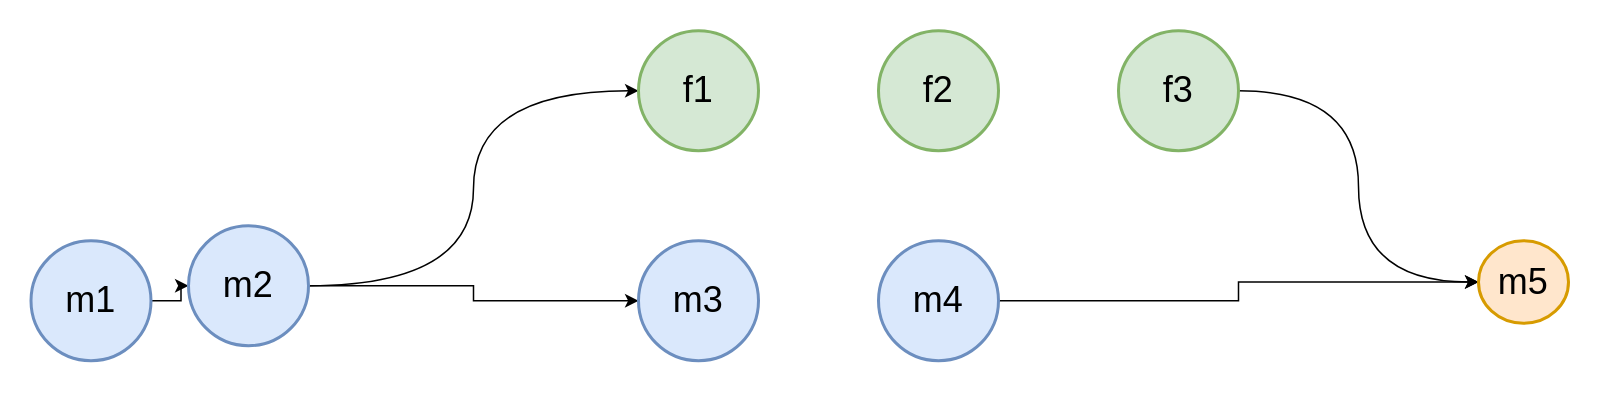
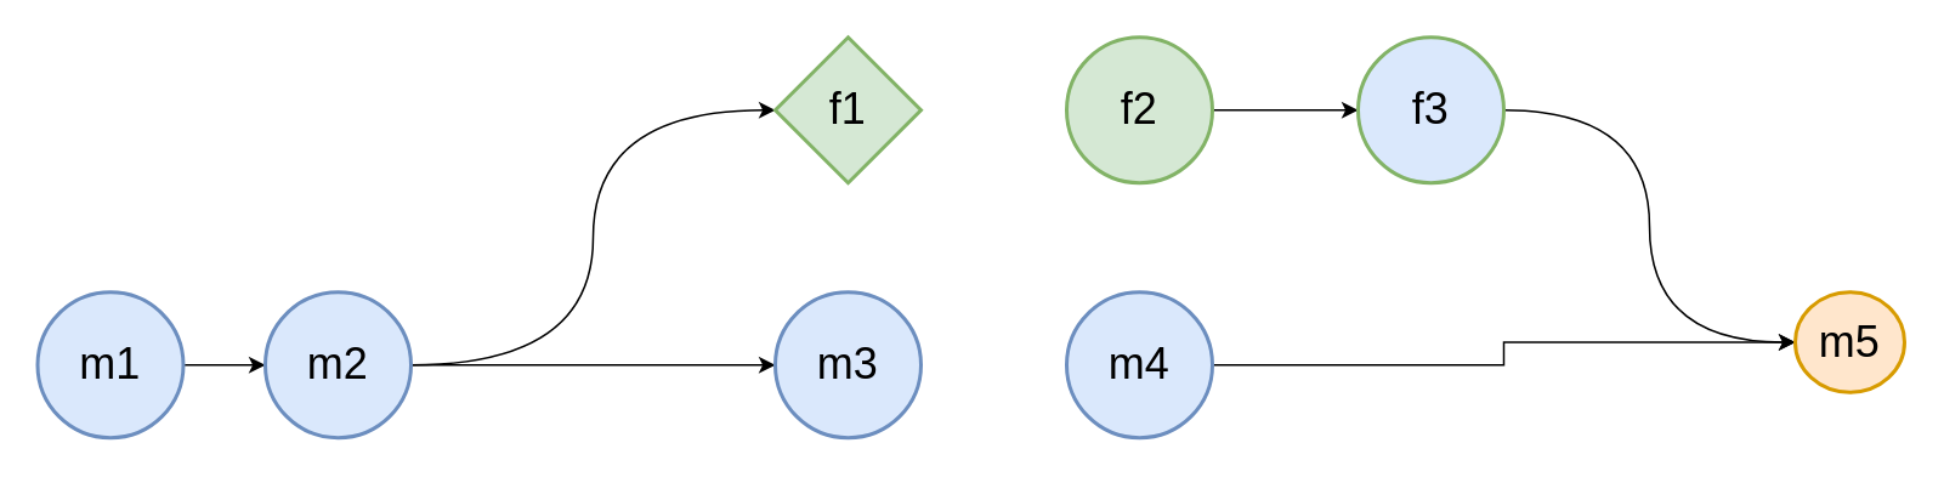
- <mxCell id="8" value="f1" style="ellipse;whiteSpace=wrap;html=1;aspect=fixed;strokeWidth=2;fillColor=#d5e8d4;strokeColor=#82b366;fontSize=24;" vertex="1" parent="1"><mxGeometry x="425" y="20" width="80" height="80" as="geometry" /></mxCell>
+ <mxCell id="8" value="f1" style="rhombus;whiteSpace=wrap;html=1;aspect=fixed;strokeWidth=2;fillColor=#d5e8d4;strokeColor=#82b366;fontSize=24;" vertex="1" parent="1"><mxGeometry x="425" y="20" width="80" height="80" as="geometry" /></mxCell>
+ <mxCell id="11" style="edgeStyle=orthogonalEdgeStyle;rounded=0;orthogonalLoop=1;jettySize=auto;html=1;entryX=0;entryY=0.5;entryDx=0;entryDy=0;" edge="1" parent="1" source="12" target="14"><mxGeometry relative="1" as="geometry" /></mxCell>
- <mxCell id="14" value="f3" style="ellipse;whiteSpace=wrap;html=1;aspect=fixed;strokeWidth=2;fillColor=#d5e8d4;strokeColor=#82b366;fontSize=24;" vertex="1" parent="1"><mxGeometry x="745" y="20" width="80" height="80" as="geometry" /></mxCell>
+ <mxCell id="14" value="f3" style="ellipse;whiteSpace=wrap;html=1;aspect=fixed;strokeWidth=2;fillColor=#dae8fc;strokeColor=#82b366;fontSize=24;" vertex="1" parent="1"><mxGeometry x="745" y="20" width="80" height="80" as="geometry" /></mxCell>
- <mxCell id="6" value="m2" style="ellipse;whiteSpace=wrap;html=1;aspect=fixed;strokeWidth=2;fillColor=#dae8fc;strokeColor=#6c8ebf;fontSize=24;" vertex="1" parent="1"><mxGeometry x="125" y="150" width="80" height="80" as="geometry" /></mxCell>
+ <mxCell id="6" value="m2" style="ellipse;whiteSpace=wrap;html=1;aspect=fixed;strokeWidth=2;fillColor=#dae8fc;strokeColor=#6c8ebf;fontSize=24;" vertex="1" parent="1"><mxGeometry x="145" y="160" width="80" height="80" as="geometry" /></mxCell>
